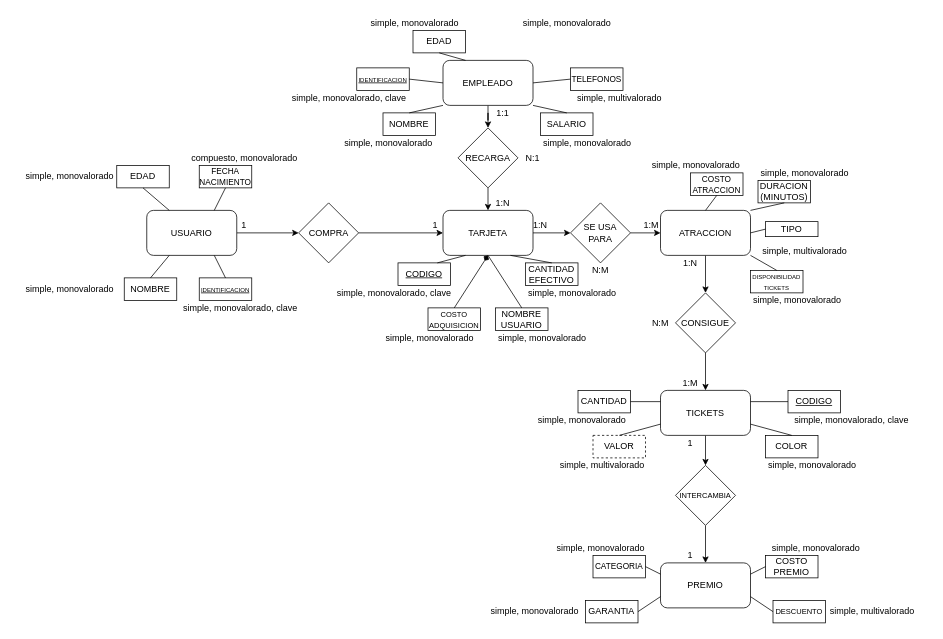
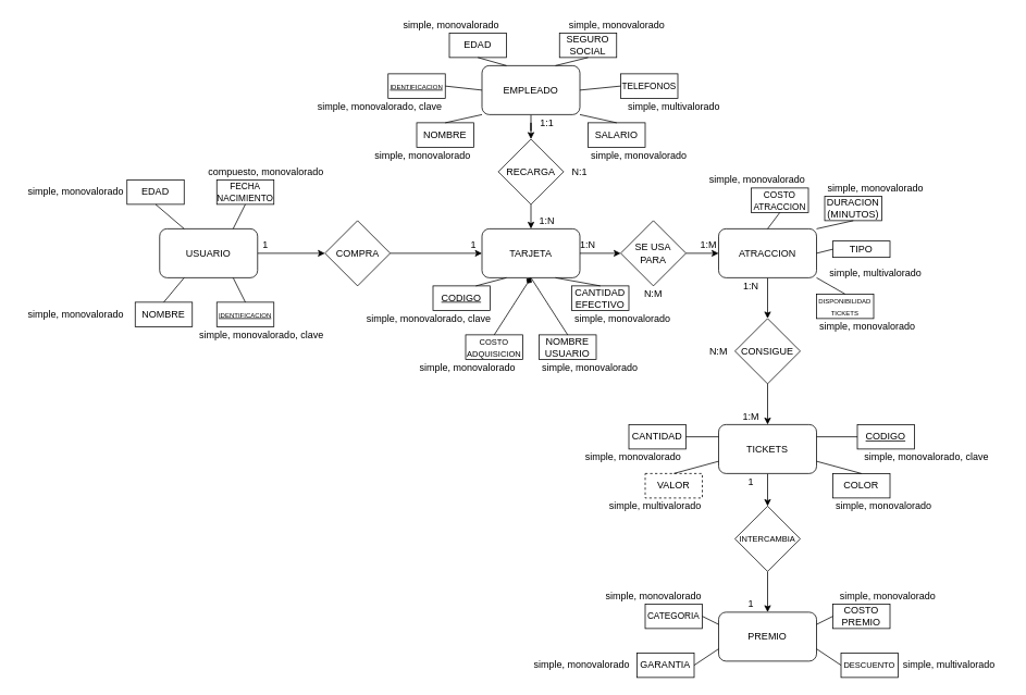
+ <mxCell id="45" value="&lt;font style=&quot;font-size: 12px&quot;&gt;SEGURO&lt;br&gt;SOCIAL&lt;br&gt;&lt;/font&gt;" style="rounded=0;whiteSpace=wrap;html=1;" vertex="1" parent="1"><mxGeometry x="685" width="70" height="30" as="geometry" y="40" /></mxCell>
+ <mxCell id="73" value="" style="endArrow=none;html=1;entryX=0.75;entryY=0;entryDx=0;entryDy=0;exitX=0.5;exitY=1;exitDx=0;exitDy=0;" edge="1" parent="1" source="45" target="22"><mxGeometry width="50" height="50" relative="1" as="geometry"><mxPoint x="595" y="80" as="sourcePoint" /><mxPoint x="630" y="90" as="targetPoint" /></mxGeometry></mxCell>
